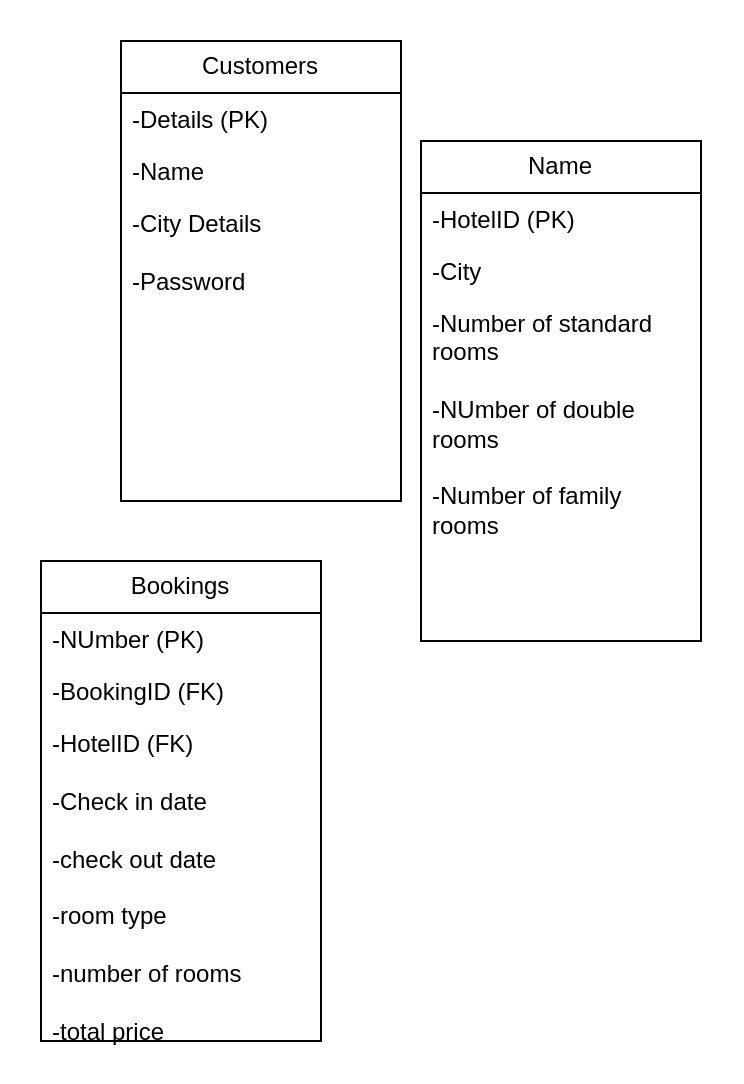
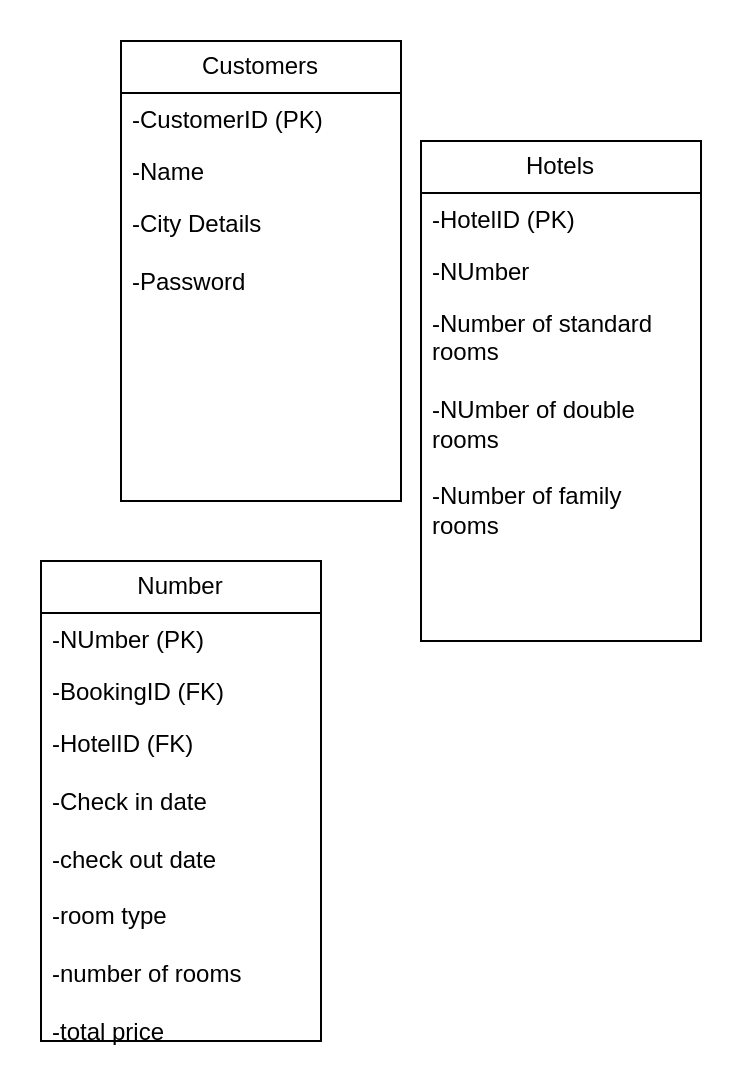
- <mxCell id="3" value="-Details (PK)&lt;div&gt;&lt;br&gt;&lt;/div&gt;" style="text;strokeColor=none;fillColor=none;align=left;verticalAlign=top;spacingLeft=4;spacingRight=4;overflow=hidden;rotatable=0;points=[[0,0.5],[1,0.5]];portConstraint=eastwest;whiteSpace=wrap;html=1;" vertex="1" parent="2"><mxGeometry y="26" width="140" height="26" as="geometry" /></mxCell>
+ <mxCell id="3" value="-CustomerID (PK)&lt;div&gt;&lt;br&gt;&lt;/div&gt;" style="text;strokeColor=none;fillColor=none;align=left;verticalAlign=top;spacingLeft=4;spacingRight=4;overflow=hidden;rotatable=0;points=[[0,0.5],[1,0.5]];portConstraint=eastwest;whiteSpace=wrap;html=1;" vertex="1" parent="2"><mxGeometry y="26" width="140" height="26" as="geometry" /></mxCell>
- <mxCell id="6" value="Name" style="swimlane;fontStyle=0;childLayout=stackLayout;horizontal=1;startSize=26;fillColor=none;horizontalStack=0;resizeParent=1;resizeParentMax=0;resizeLast=0;collapsible=1;marginBottom=0;whiteSpace=wrap;html=1;" vertex="1" parent="1"><mxGeometry x="210" y="70" width="140" height="250" as="geometry" /></mxCell>
+ <mxCell id="6" value="Hotels" style="swimlane;fontStyle=0;childLayout=stackLayout;horizontal=1;startSize=26;fillColor=none;horizontalStack=0;resizeParent=1;resizeParentMax=0;resizeLast=0;collapsible=1;marginBottom=0;whiteSpace=wrap;html=1;" vertex="1" parent="1"><mxGeometry x="210" y="70" width="140" height="250" as="geometry" /></mxCell>
- <mxCell id="8" value="-City" style="text;strokeColor=none;fillColor=none;align=left;verticalAlign=top;spacingLeft=4;spacingRight=4;overflow=hidden;rotatable=0;points=[[0,0.5],[1,0.5]];portConstraint=eastwest;whiteSpace=wrap;html=1;" vertex="1" parent="6"><mxGeometry y="52" width="140" height="26" as="geometry" /></mxCell>
+ <mxCell id="8" value="-NUmber" style="text;strokeColor=none;fillColor=none;align=left;verticalAlign=top;spacingLeft=4;spacingRight=4;overflow=hidden;rotatable=0;points=[[0,0.5],[1,0.5]];portConstraint=eastwest;whiteSpace=wrap;html=1;" vertex="1" parent="6"><mxGeometry y="52" width="140" height="26" as="geometry" /></mxCell>
- <mxCell id="10" value="Bookings" style="swimlane;fontStyle=0;childLayout=stackLayout;horizontal=1;startSize=26;fillColor=none;horizontalStack=0;resizeParent=1;resizeParentMax=0;resizeLast=0;collapsible=1;marginBottom=0;whiteSpace=wrap;html=1;" vertex="1" parent="1"><mxGeometry x="20" y="280" width="140" height="240" as="geometry" /></mxCell>
+ <mxCell id="10" value="Number" style="swimlane;fontStyle=0;childLayout=stackLayout;horizontal=1;startSize=26;fillColor=none;horizontalStack=0;resizeParent=1;resizeParentMax=0;resizeLast=0;collapsible=1;marginBottom=0;whiteSpace=wrap;html=1;" vertex="1" parent="1"><mxGeometry x="20" y="280" width="140" height="240" as="geometry" /></mxCell>
